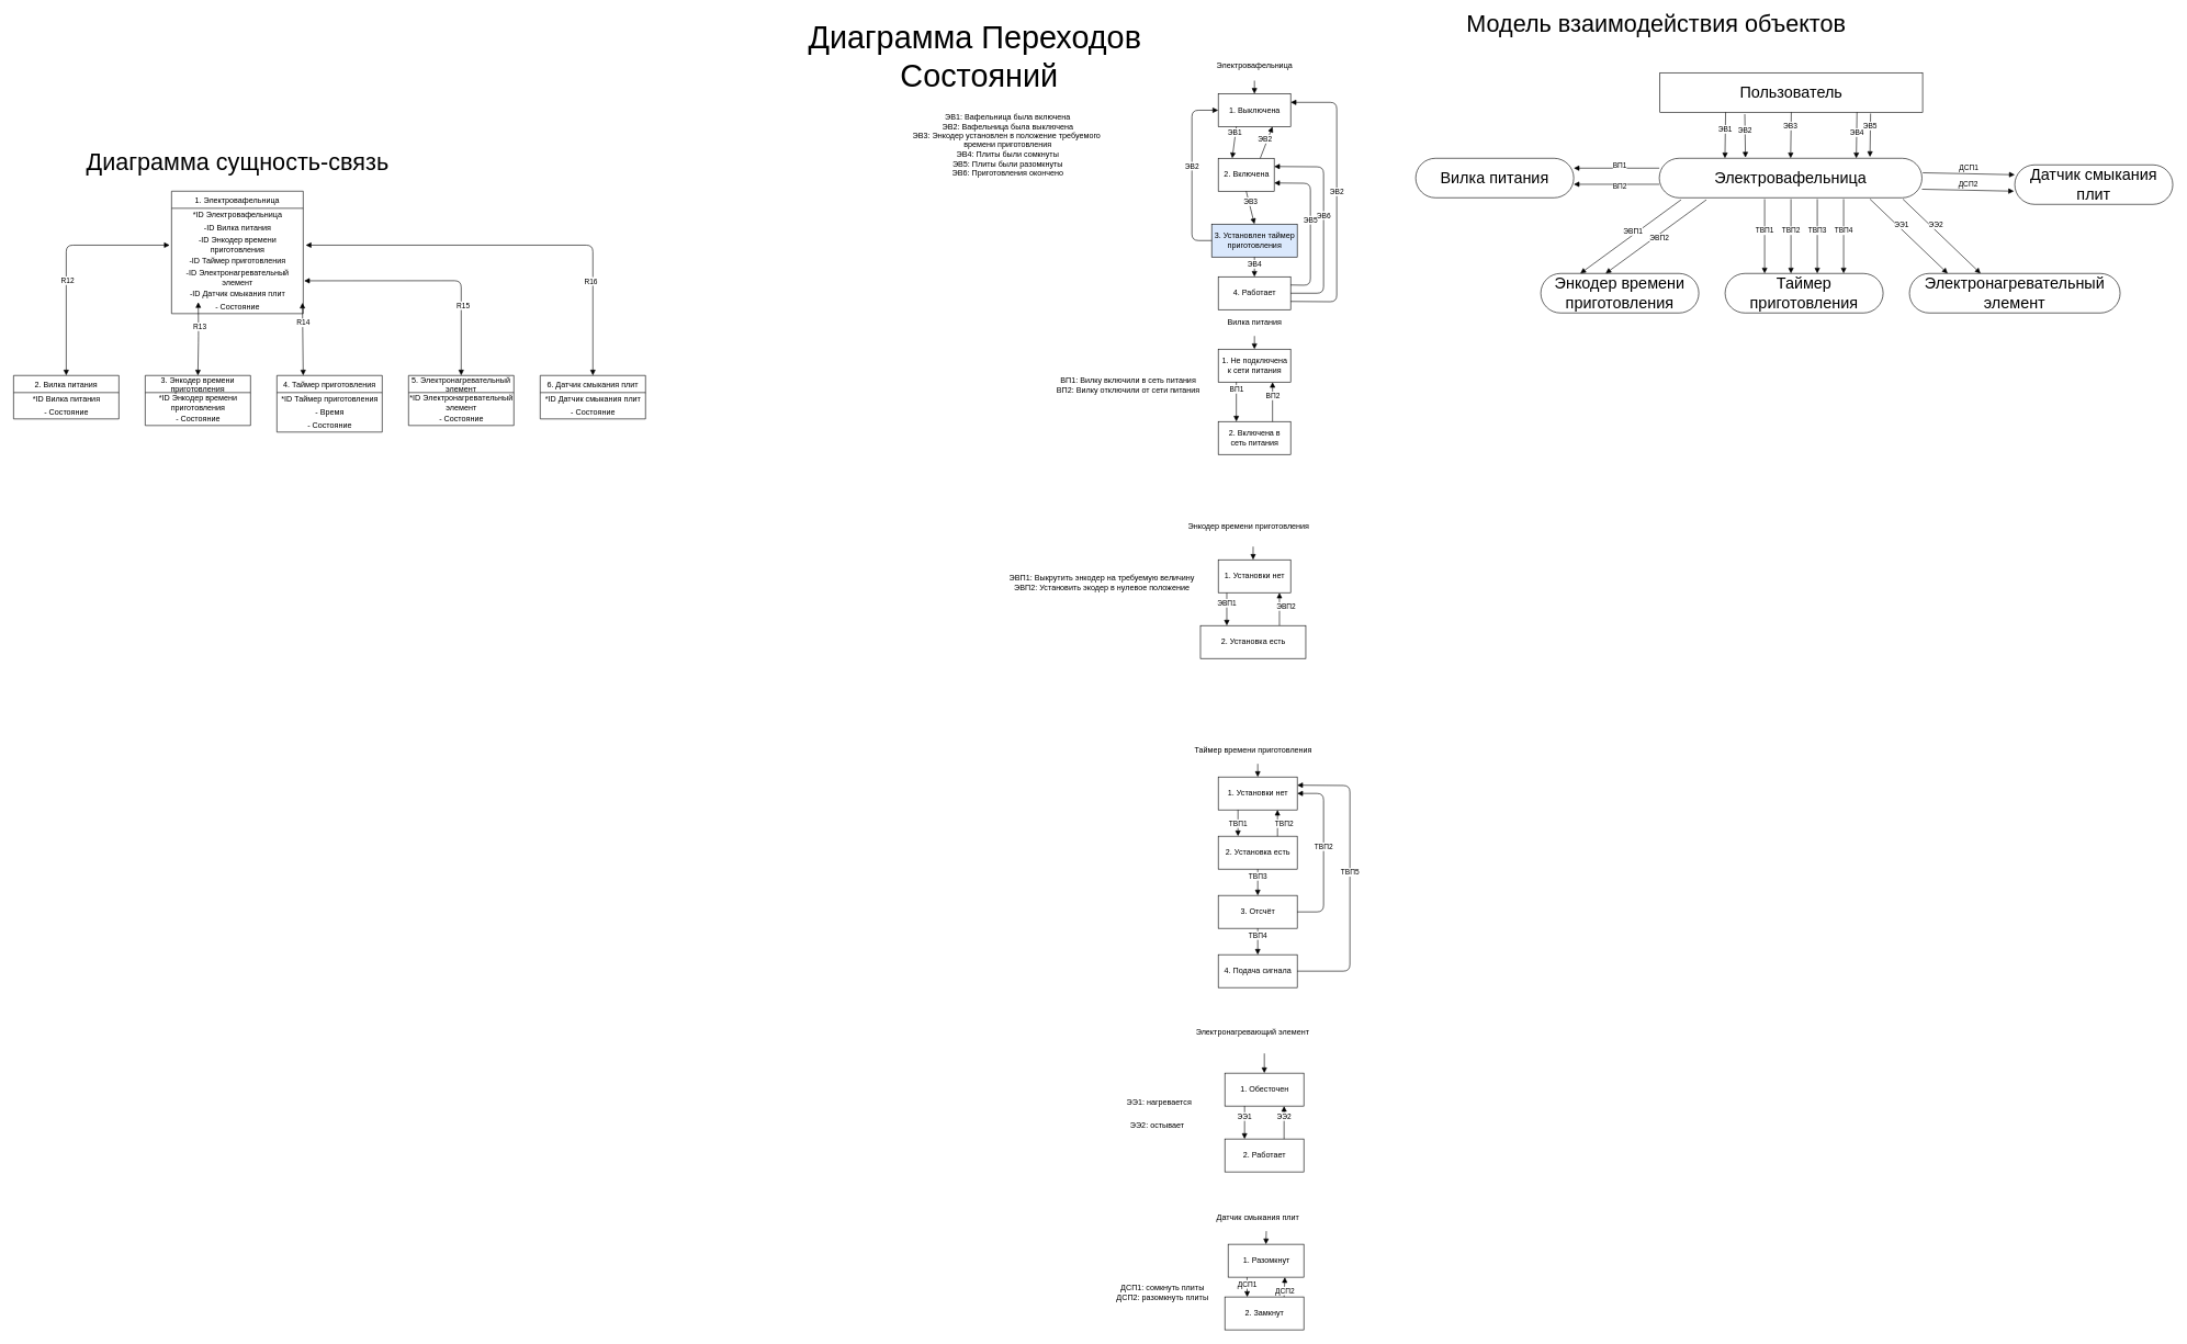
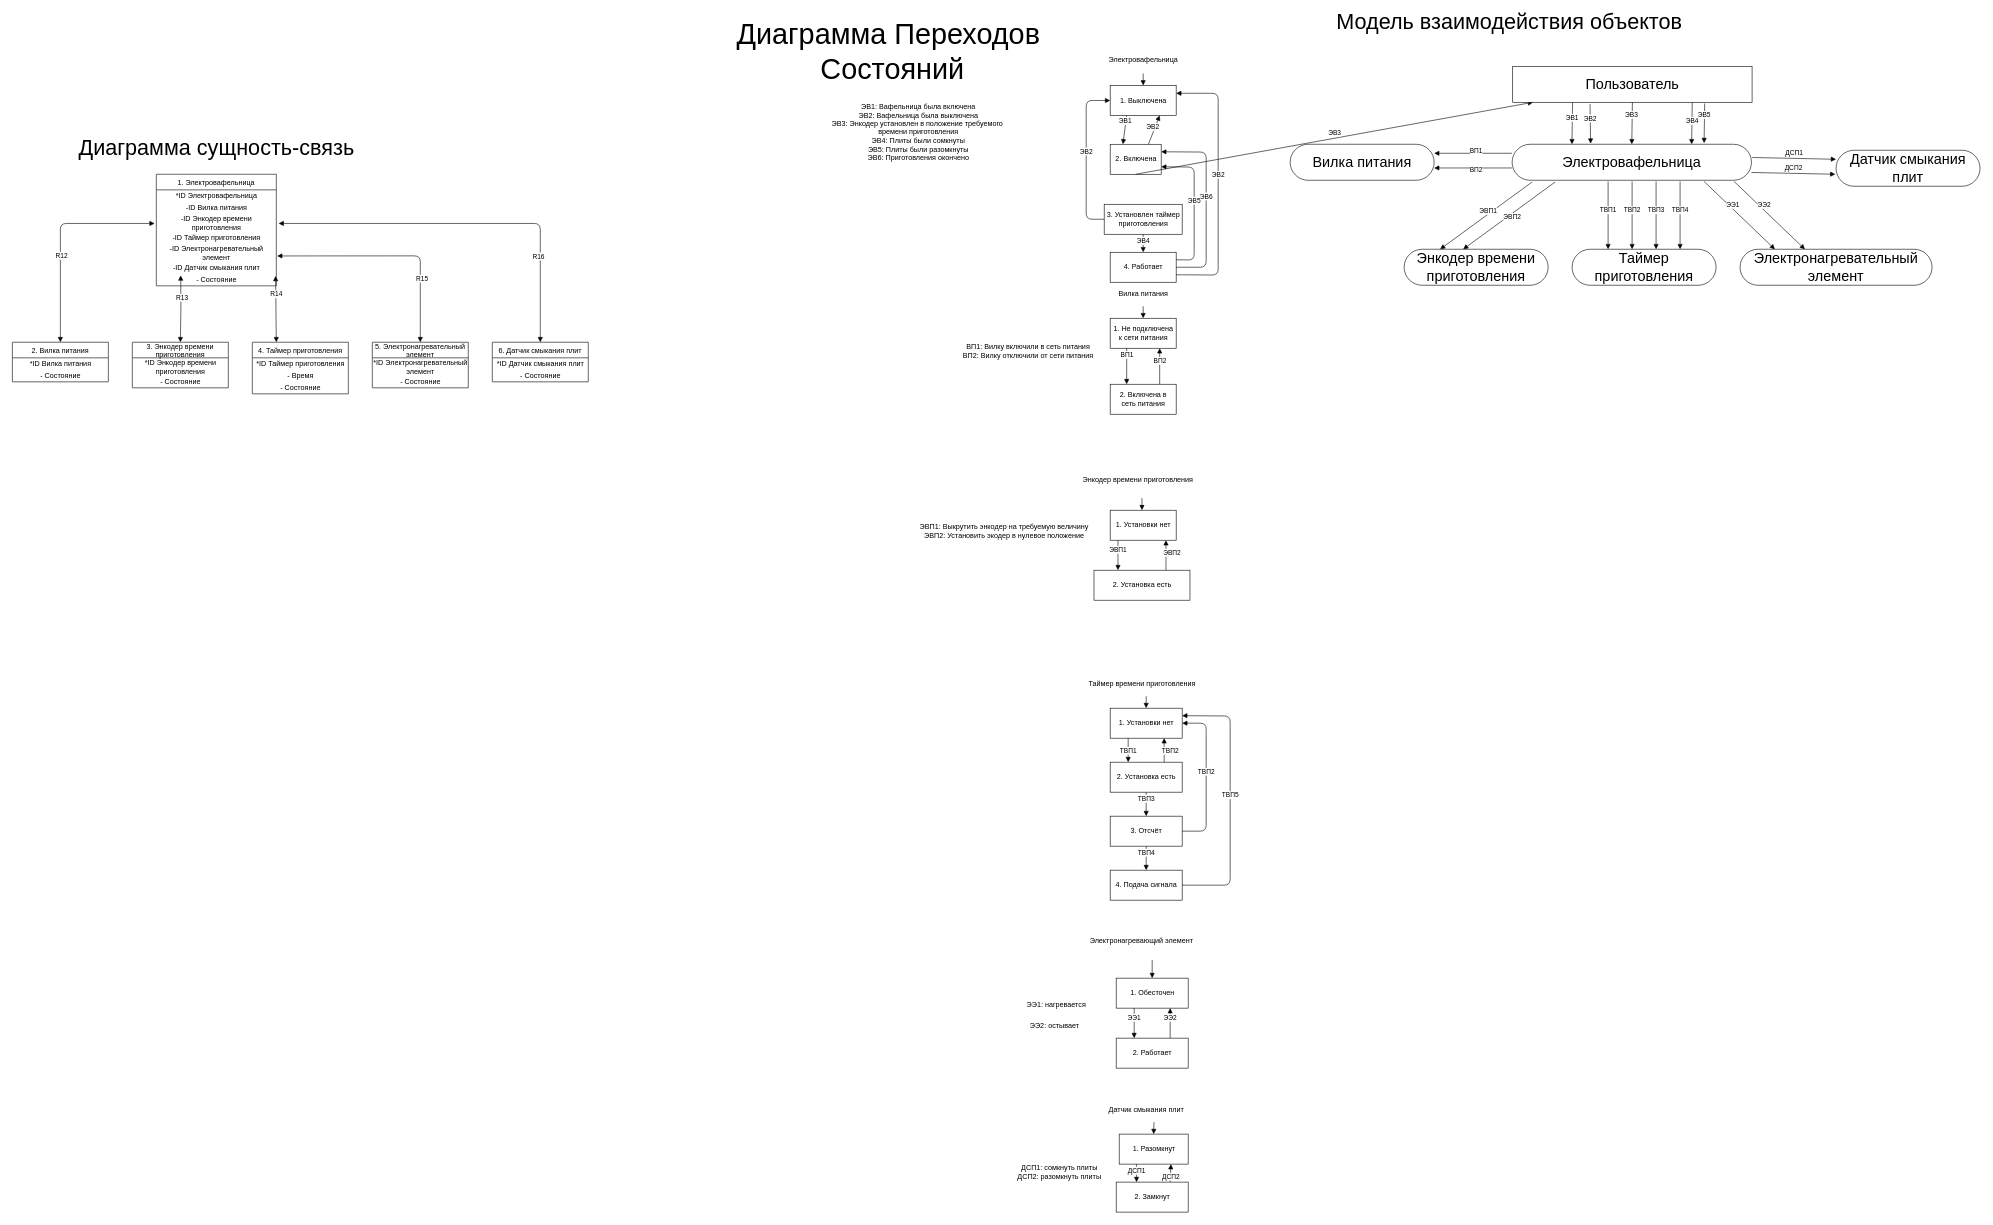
- <mxCell id="57" value="ЭВ3" style="html=1;verticalAlign=bottom;endArrow=block;exitX=0.5;exitY=1;exitDx=0;exitDy=0;entryX=0.5;entryY=0;entryDx=0;entryDy=0;" parent="1" source="38" target="54" edge="1"><mxGeometry width="80" relative="1" as="geometry"><mxPoint x="1700" y="370" as="sourcePoint" /><mxPoint x="1780" y="370" as="targetPoint" /></mxGeometry></mxCell>
+ <mxCell id="57" value="ЭВ3" style="html=1;verticalAlign=bottom;endArrow=block;exitX=0.5;exitY=1;exitDx=0;exitDy=0;" parent="1" source="38" target="96" edge="1"><mxGeometry width="80" relative="1" as="geometry"><mxPoint x="1700" y="370" as="sourcePoint" /><mxPoint x="1780" y="370" as="targetPoint" /></mxGeometry></mxCell>
- <mxCell id="54" value="3. Установлен таймер&lt;br&gt;приготовления" style="html=1;fillColor=#dae8fc;" parent="1" vertex="1"><mxGeometry x="1840" y="340" width="130" height="50" as="geometry" /></mxCell>
+ <mxCell id="54" value="3. Установлен таймер&lt;br&gt;приготовления" style="html=1;" parent="1" vertex="1"><mxGeometry x="1840" y="340" width="130" height="50" as="geometry" /></mxCell>
- <mxCell id="93" value="ДСП1: сомкнуть плиты&lt;br&gt;ДСП2: разомкнуть плиты" style="text;html=1;align=center;verticalAlign=middle;resizable=0;points=[];autosize=1;" parent="1" vertex="1"><mxGeometry x="1685" y="1948" width="160" height="30" as="geometry" /></mxCell>
+ <mxCell id="93" value="ДСП1: сомкнуть плиты&lt;br&gt;ДСП2: разомкнуть плиты" style="text;html=1;align=center;verticalAlign=middle;resizable=0;points=[];autosize=1;" parent="1" vertex="1"><mxGeometry x="1685" y="1938" width="160" height="30" as="geometry" /></mxCell>
